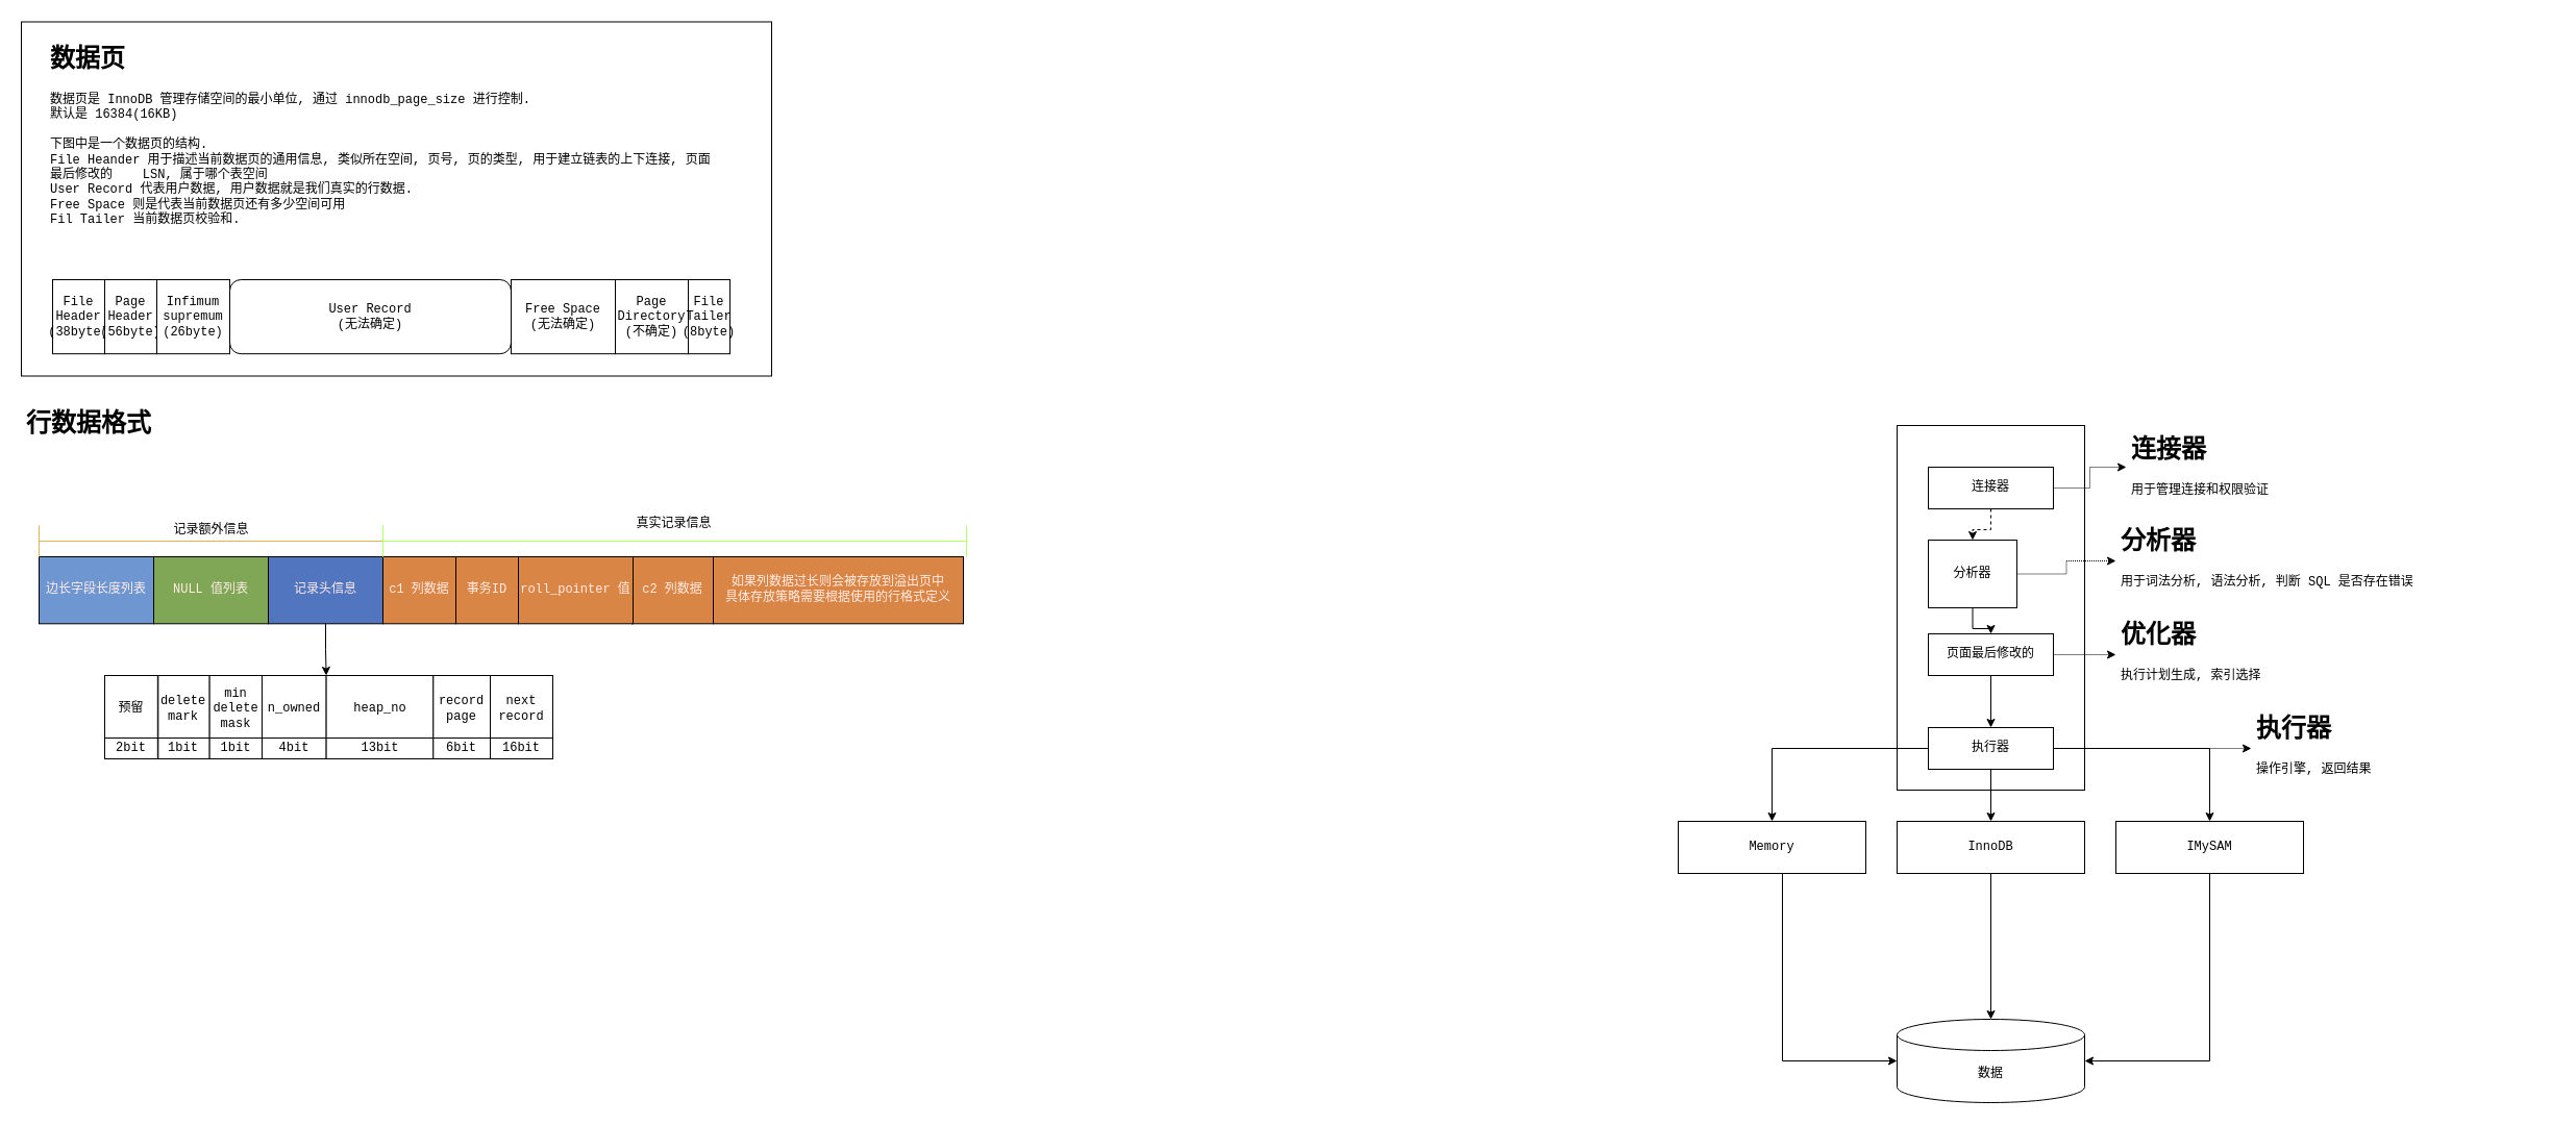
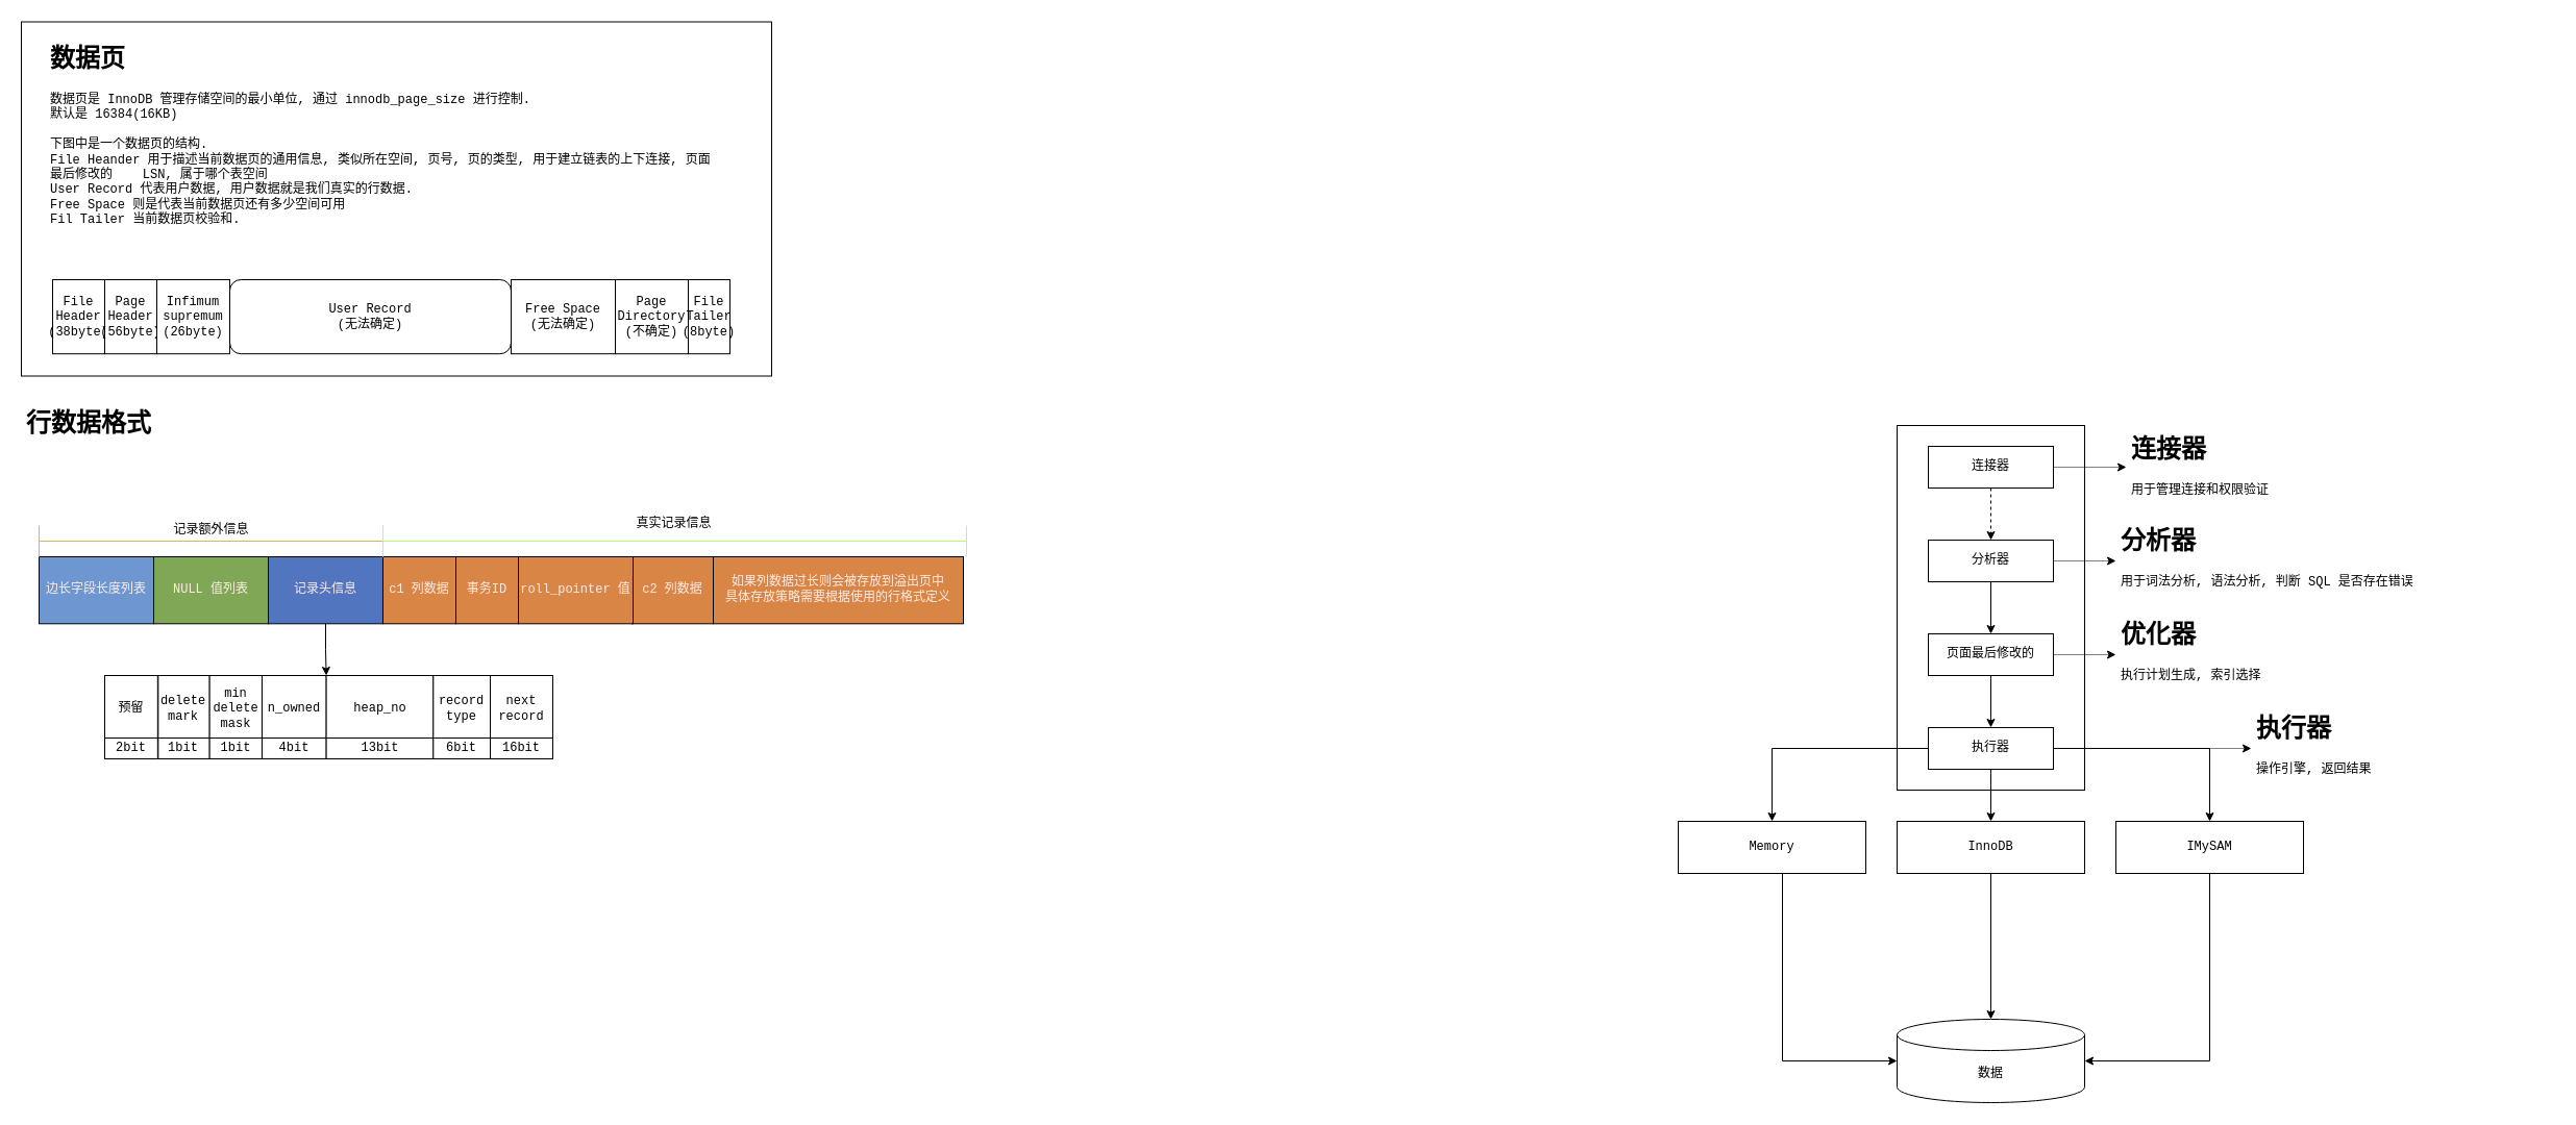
- <mxCell id="5" value="连接器" style="rounded=0;whiteSpace=wrap;html=1;fontFamily=Courier New;labelBackgroundColor=none;" vertex="1" parent="1"><mxGeometry x="1850" y="448" width="120" height="40" as="geometry" /></mxCell>
+ <mxCell id="5" value="连接器" style="rounded=0;whiteSpace=wrap;html=1;fontFamily=Courier New;labelBackgroundColor=none;" vertex="1" parent="1"><mxGeometry x="1850" y="428" width="120" height="40" as="geometry" /></mxCell>
- <mxCell id="8" value="分析器" style="rounded=0;whiteSpace=wrap;html=1;fontFamily=Courier New;labelBackgroundColor=none;" vertex="1" parent="1"><mxGeometry x="1850" y="518" width="85" height="65" as="geometry" /></mxCell>
+ <mxCell id="8" value="分析器" style="rounded=0;whiteSpace=wrap;html=1;fontFamily=Courier New;labelBackgroundColor=none;" vertex="1" parent="1"><mxGeometry x="1850" y="518" width="120" height="40" as="geometry" /></mxCell>
- <mxCell id="62" value="record&lt;br&gt;page" style="rounded=0;whiteSpace=wrap;html=1;labelBackgroundColor=none;fontFamily=Courier New;container=0;" vertex="1" parent="56"><mxGeometry x="315.32" width="54.68" height="64.29" as="geometry" /></mxCell>
+ <mxCell id="62" value="record&lt;br&gt;type" style="rounded=0;whiteSpace=wrap;html=1;labelBackgroundColor=none;fontFamily=Courier New;container=0;" vertex="1" parent="56"><mxGeometry x="315.32" width="54.68" height="64.29" as="geometry" /></mxCell>
